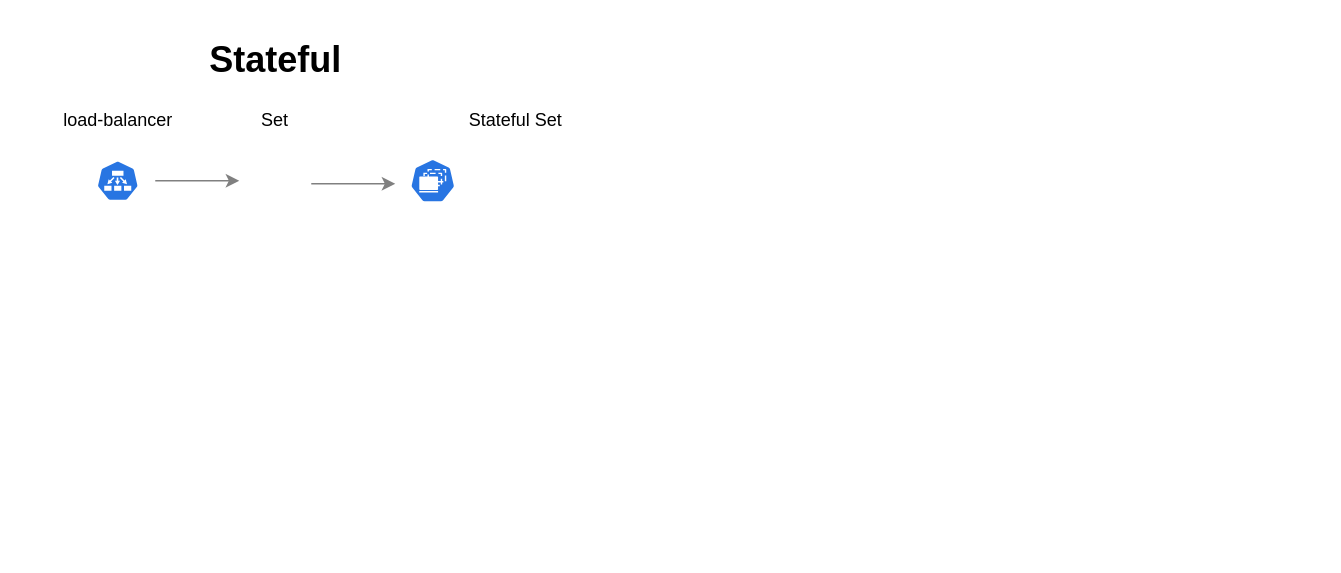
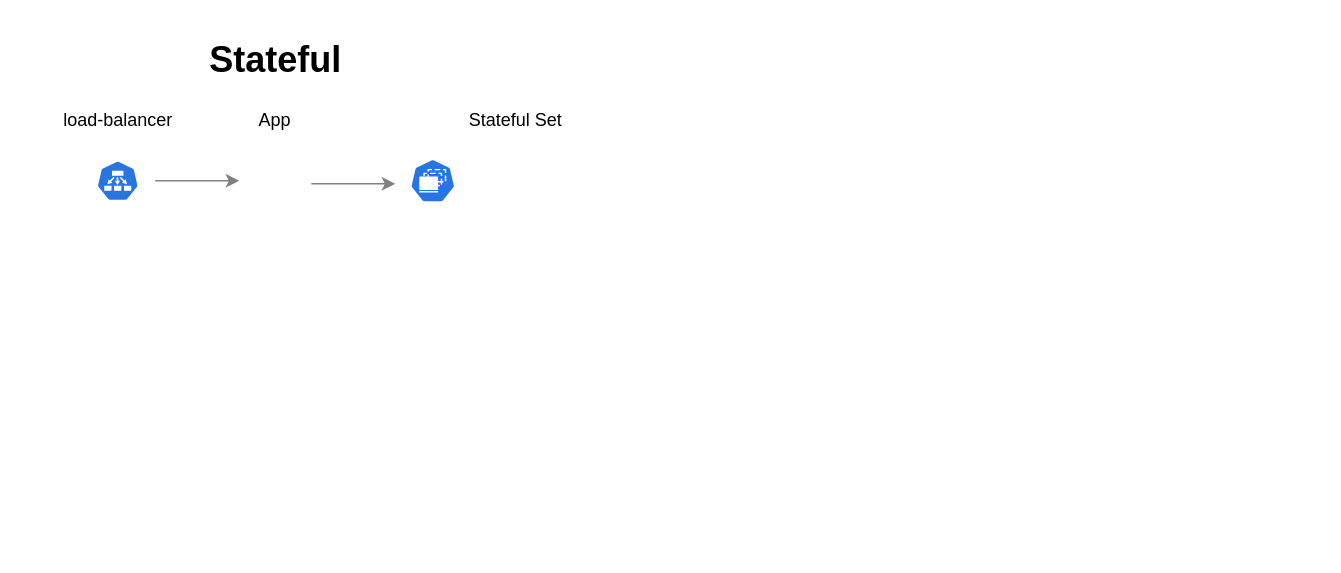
- <mxCell id="12" value="Set" style="text;html=1;strokeColor=none;fillColor=none;align=center;verticalAlign=middle;whiteSpace=wrap;rounded=0;" parent="1" vertex="1"><mxGeometry x="163" y="70" width="40" height="20" as="geometry" /></mxCell>
+ <mxCell id="12" value="App" style="text;html=1;strokeColor=none;fillColor=none;align=center;verticalAlign=middle;whiteSpace=wrap;rounded=0;" parent="1" vertex="1"><mxGeometry x="163" y="70" width="40" height="20" as="geometry" /></mxCell>
